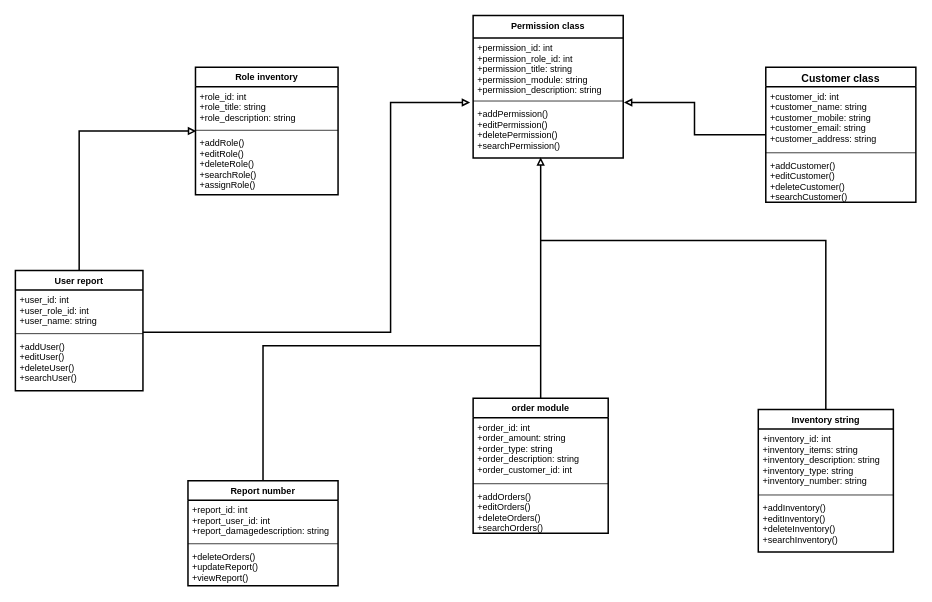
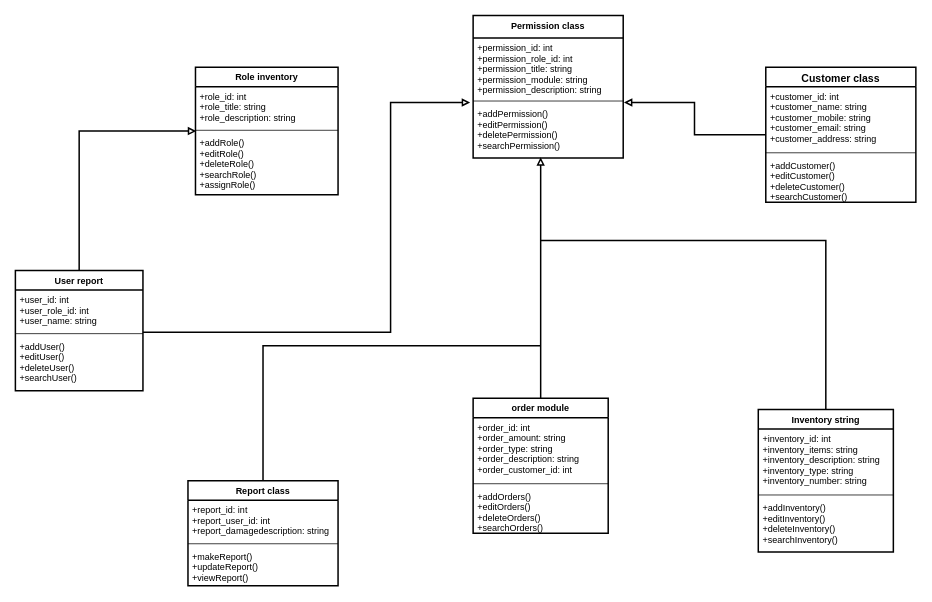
- <mxCell id="32" value="Report number" style="swimlane;fontStyle=1;align=center;verticalAlign=top;childLayout=stackLayout;horizontal=1;startSize=26;horizontalStack=0;resizeParent=1;resizeParentMax=0;resizeLast=0;collapsible=1;marginBottom=0;fontSize=12;strokeWidth=2;" vertex="1" parent="1"><mxGeometry x="250" y="640" width="200" height="140" as="geometry" /></mxCell>
+ <mxCell id="32" value="Report class" style="swimlane;fontStyle=1;align=center;verticalAlign=top;childLayout=stackLayout;horizontal=1;startSize=26;horizontalStack=0;resizeParent=1;resizeParentMax=0;resizeLast=0;collapsible=1;marginBottom=0;fontSize=12;strokeWidth=2;" vertex="1" parent="1"><mxGeometry x="250" y="640" width="200" height="140" as="geometry" /></mxCell>
- <mxCell id="35" value="+deleteOrders()&#10;+updateReport()&#10;+viewReport()" style="text;strokeColor=none;fillColor=none;align=left;verticalAlign=top;spacingLeft=4;spacingRight=4;overflow=hidden;rotatable=0;points=[[0,0.5],[1,0.5]];portConstraint=eastwest;fontSize=12;" vertex="1" parent="32"><mxGeometry y="88" width="200" height="52" as="geometry" /></mxCell>
+ <mxCell id="35" value="+makeReport()&#10;+updateReport()&#10;+viewReport()" style="text;strokeColor=none;fillColor=none;align=left;verticalAlign=top;spacingLeft=4;spacingRight=4;overflow=hidden;rotatable=0;points=[[0,0.5],[1,0.5]];portConstraint=eastwest;fontSize=12;" vertex="1" parent="32"><mxGeometry y="88" width="200" height="52" as="geometry" /></mxCell>
